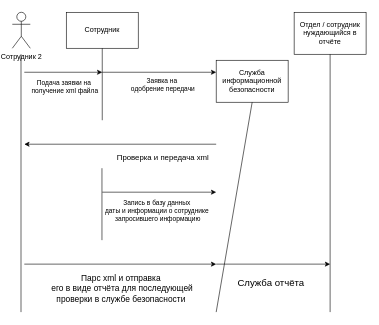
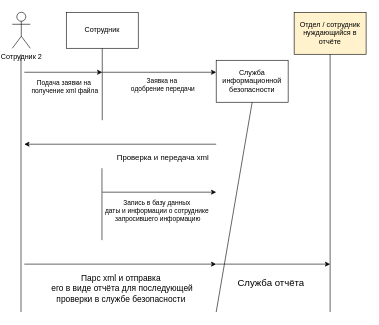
- <mxCell id="20" value="&lt;div style=&quot;&quot;&gt;&lt;font style=&quot;font-size: 12px;&quot;&gt;Отдел / сотрудник&lt;/font&gt;&lt;/div&gt;&lt;div style=&quot;&quot;&gt;&lt;font style=&quot;font-size: 12px;&quot;&gt;нуждающийся в отчёте&lt;/font&gt;&lt;/div&gt;" style="rounded=0;whiteSpace=wrap;html=1;" vertex="1" parent="1"><mxGeometry x="490" y="20" width="120" height="70" as="geometry" /></mxCell>
+ <mxCell id="20" value="&lt;div style=&quot;&quot;&gt;&lt;font style=&quot;font-size: 12px;&quot;&gt;Отдел / сотрудник&lt;/font&gt;&lt;/div&gt;&lt;div style=&quot;&quot;&gt;&lt;font style=&quot;font-size: 12px;&quot;&gt;нуждающийся в отчёте&lt;/font&gt;&lt;/div&gt;" style="rounded=0;whiteSpace=wrap;html=1;fillColor=#fff2cc;" vertex="1" parent="1"><mxGeometry x="490" y="20" width="120" height="70" as="geometry" /></mxCell>
